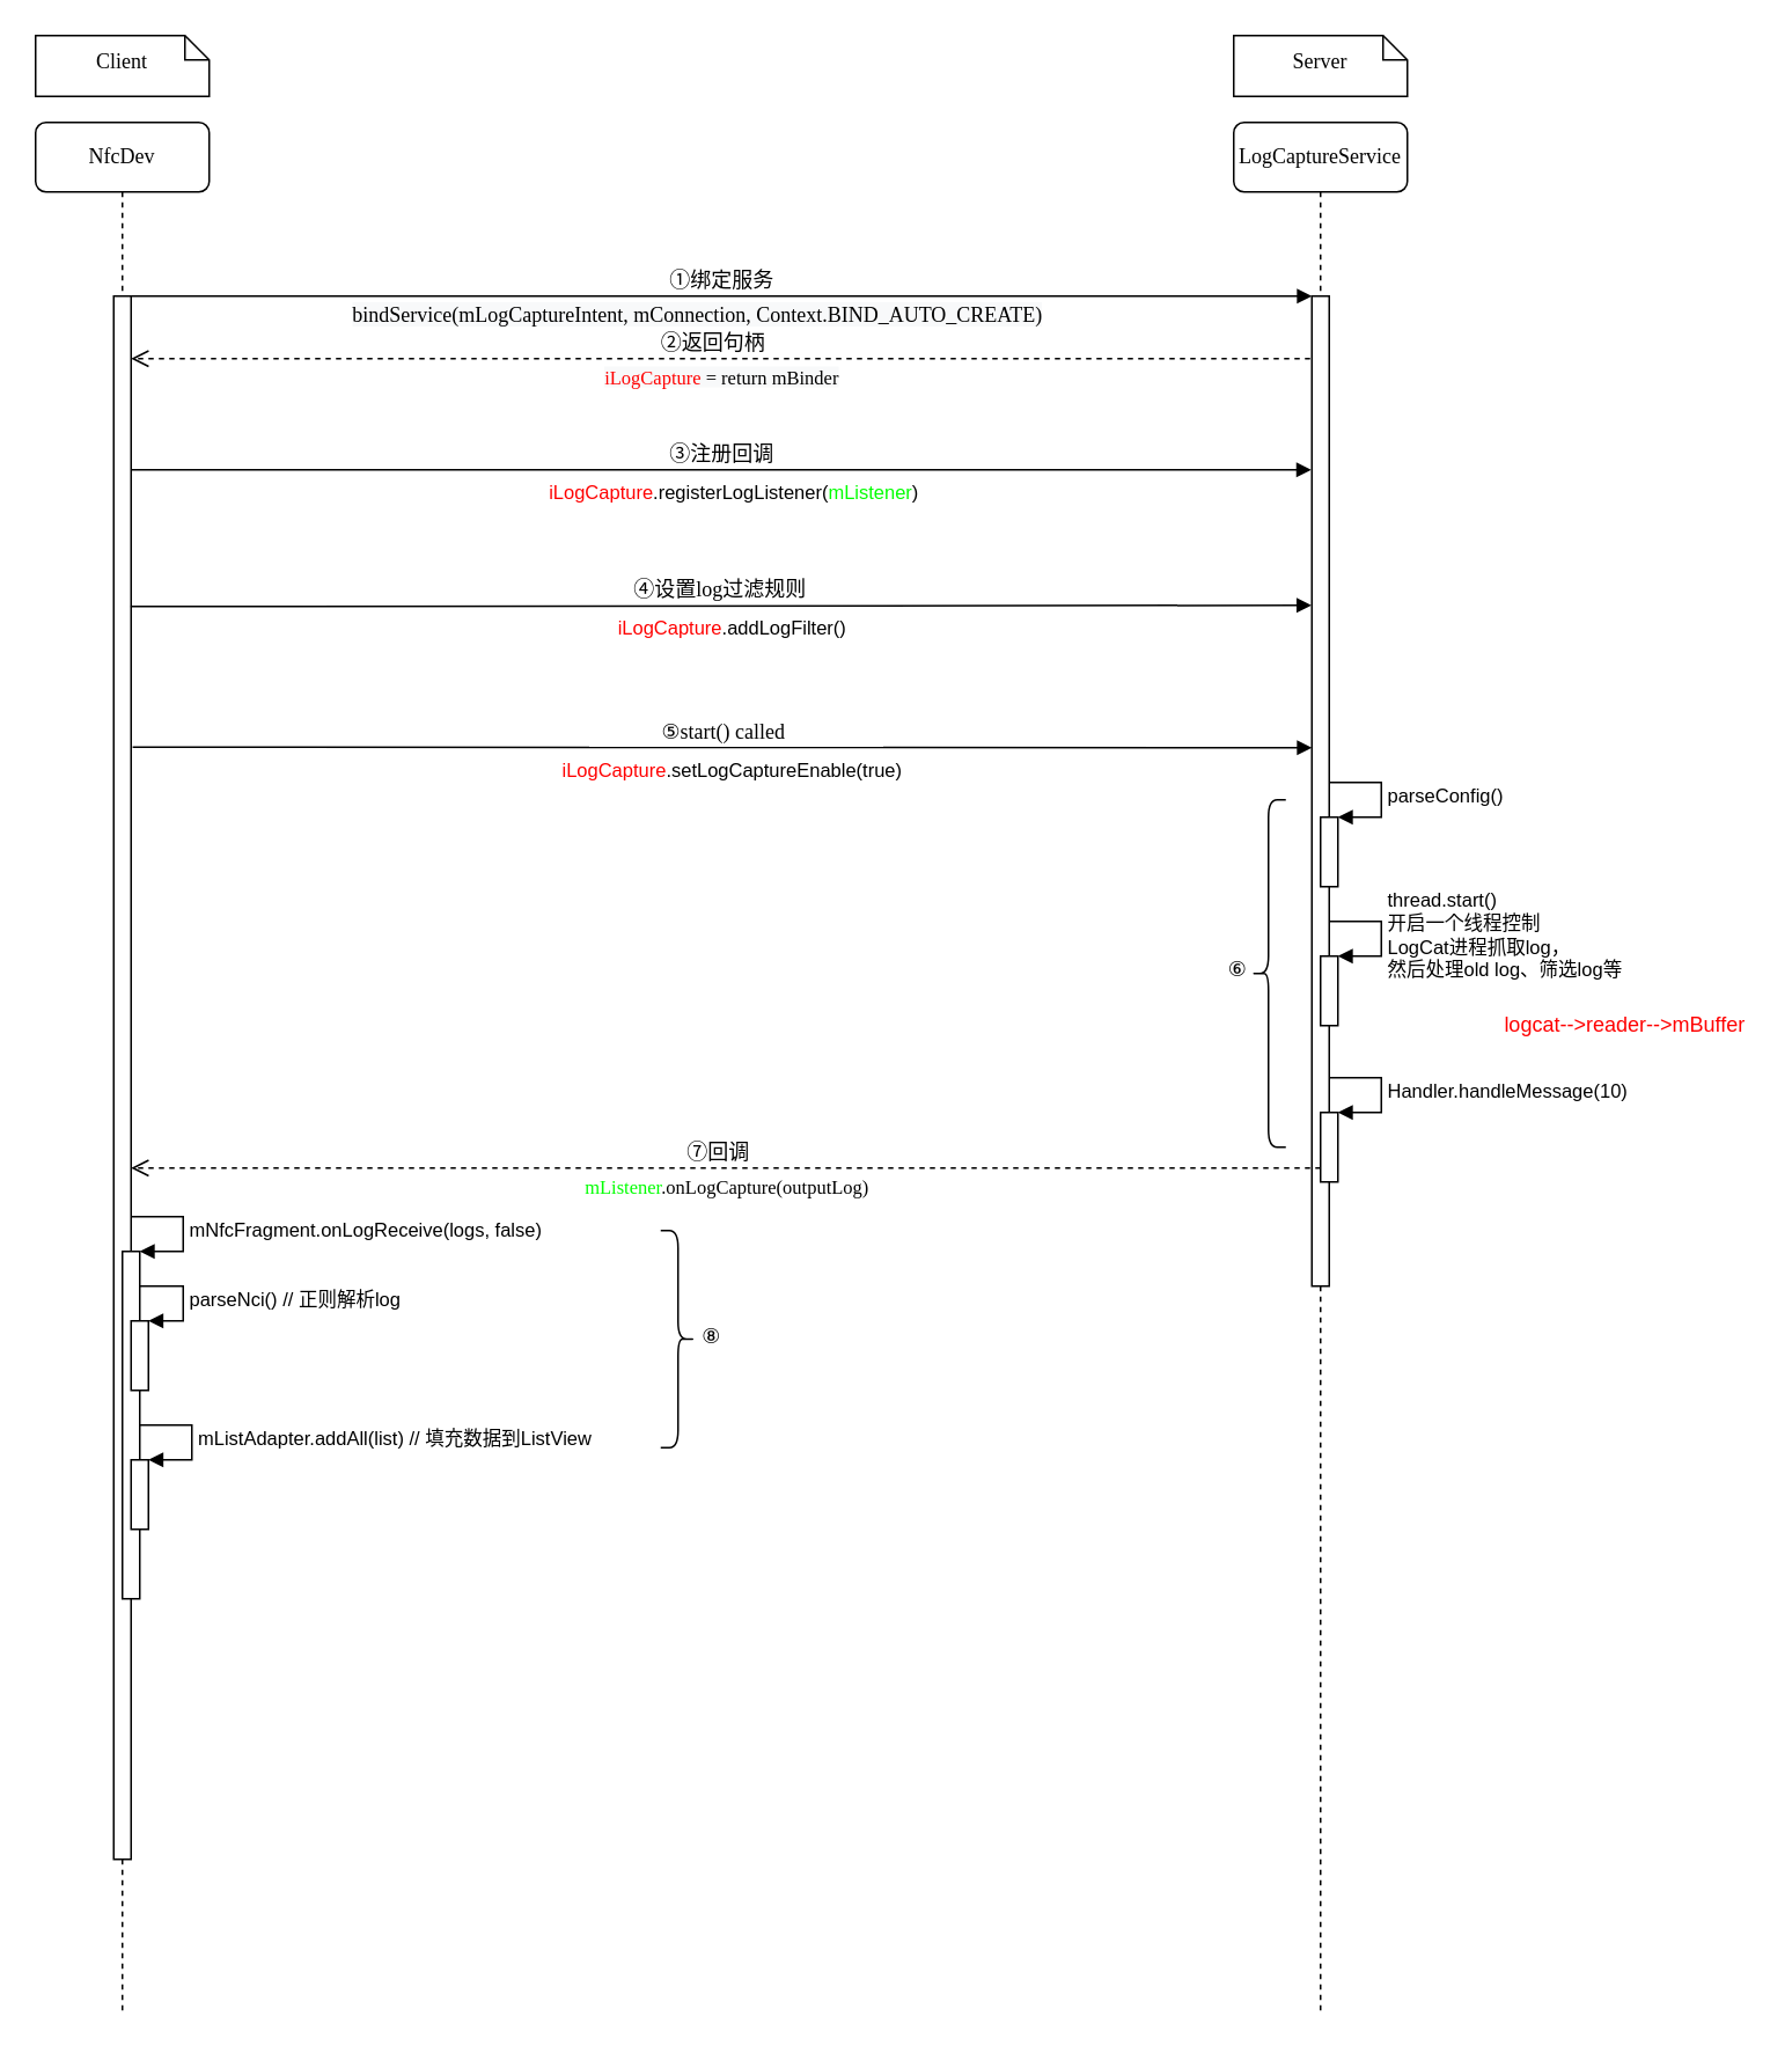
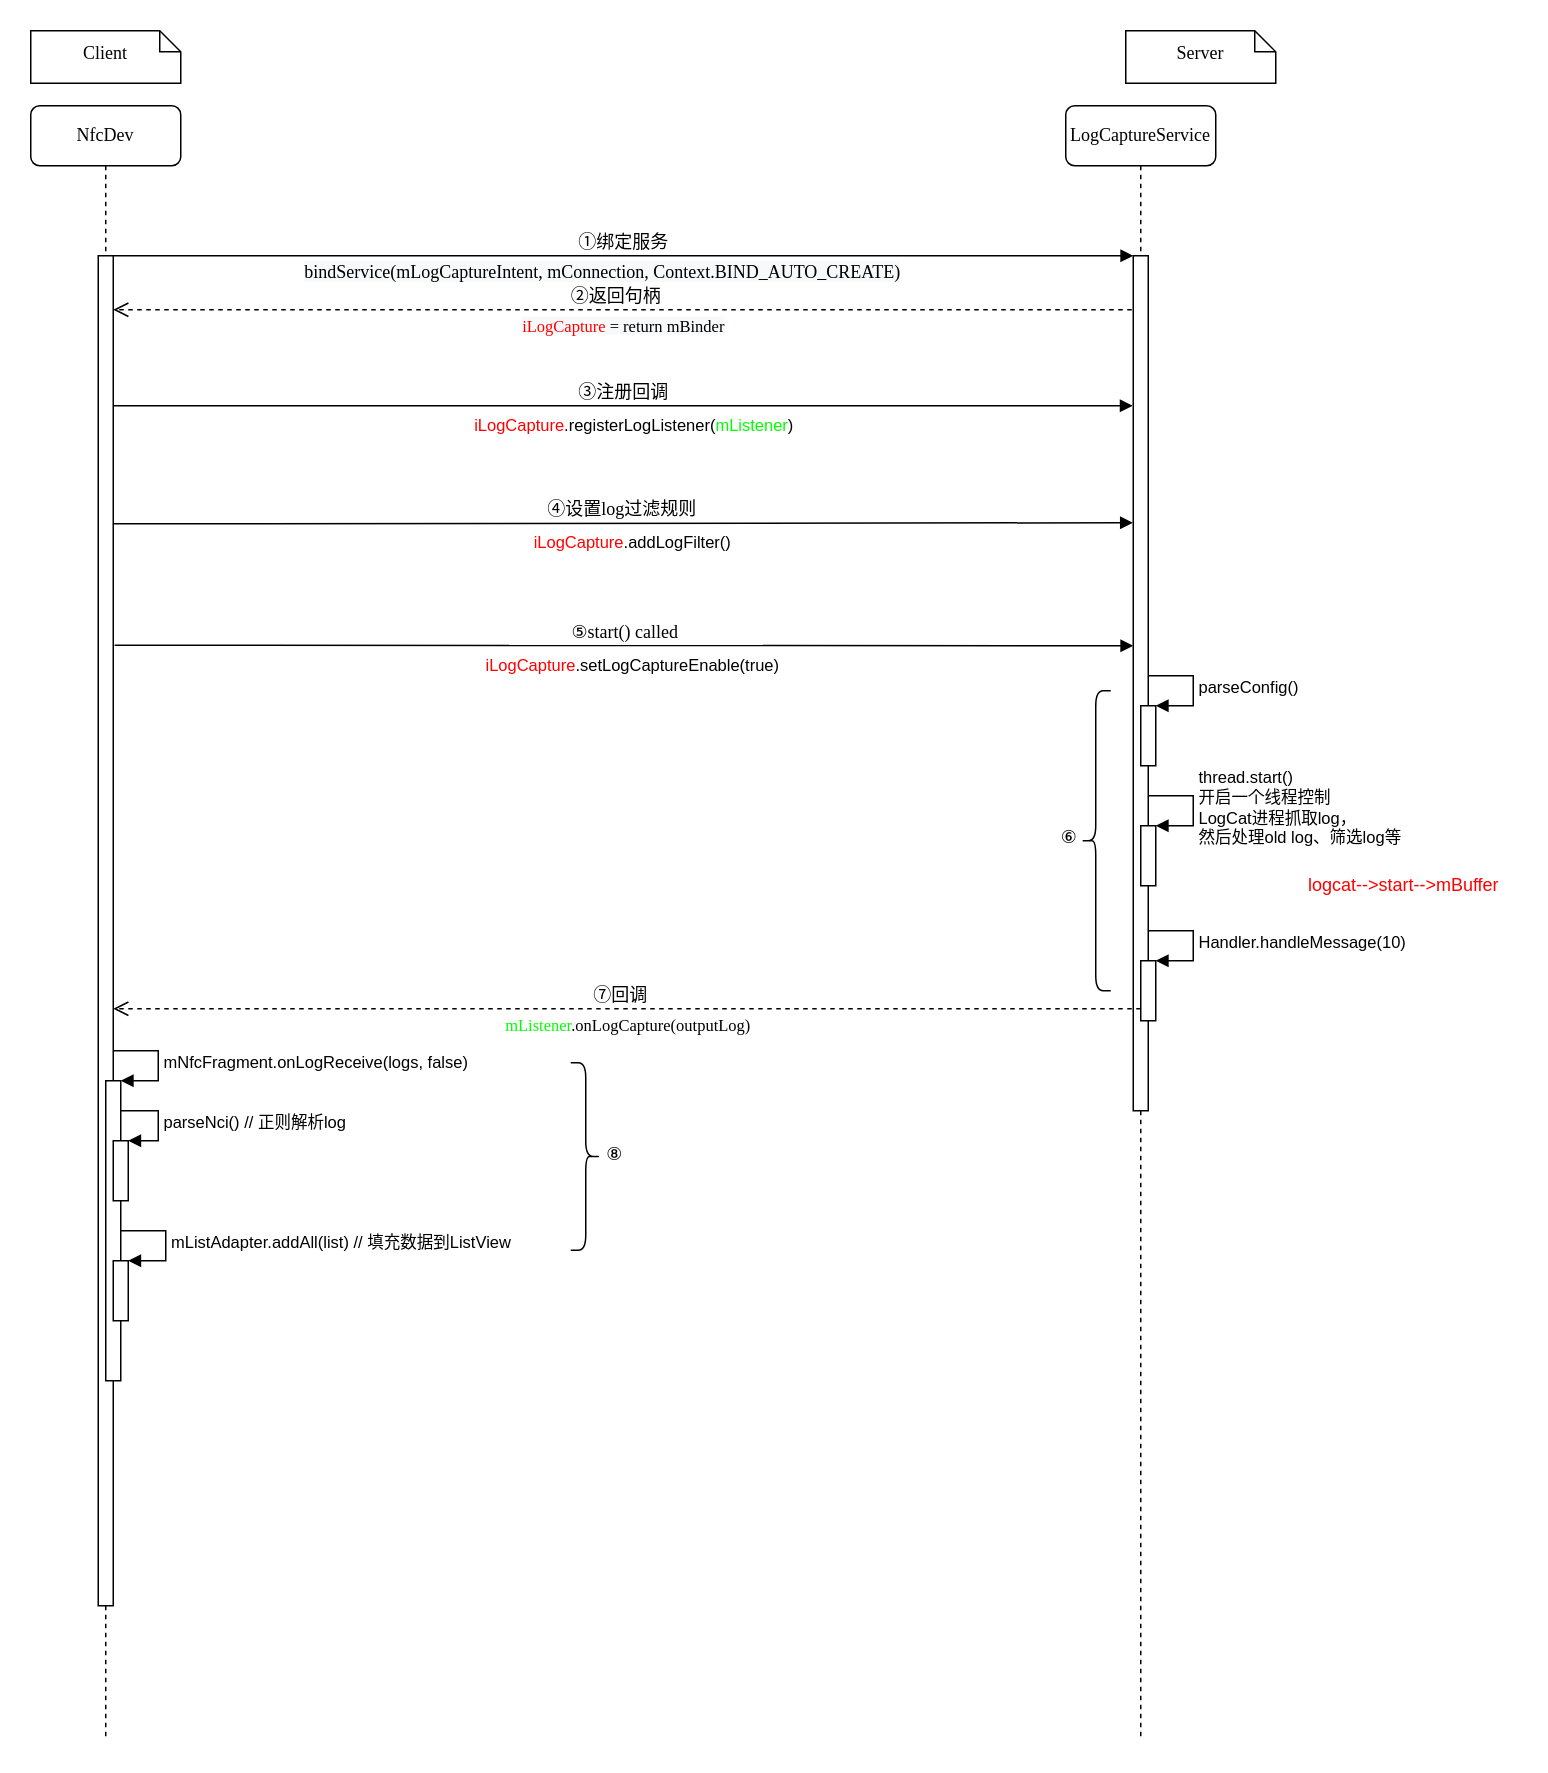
- <mxCell id="25" value="Server" style="shape=note;whiteSpace=wrap;html=1;size=14;verticalAlign=middle;align=center;spacingTop=-6;rounded=0;shadow=0;comic=0;labelBackgroundColor=none;strokeWidth=1;fontFamily=Verdana;fontSize=12" parent="1" vertex="1"><mxGeometry x="710" y="20" width="100" height="35" as="geometry" /></mxCell>
+ <mxCell id="25" value="Server" style="shape=note;whiteSpace=wrap;html=1;size=14;verticalAlign=middle;align=center;spacingTop=-6;rounded=0;shadow=0;comic=0;labelBackgroundColor=none;strokeWidth=1;fontFamily=Verdana;fontSize=12" parent="1" vertex="1"><mxGeometry x="750" y="20" width="100" height="35" as="geometry" /></mxCell>
- <mxCell id="34" value="&lt;font color=&quot;#ff0000&quot;&gt;logcat--&amp;gt;reader--&amp;gt;mBuffer&lt;/font&gt;" style="text;html=1;resizable=0;autosize=1;align=center;verticalAlign=middle;points=[];fillColor=none;strokeColor=none;rounded=0;" parent="1" vertex="1"><mxGeometry x="860" y="580" width="150" height="20" as="geometry" /></mxCell>
+ <mxCell id="34" value="&lt;font color=&quot;#ff0000&quot;&gt;logcat--&amp;gt;start--&amp;gt;mBuffer&lt;/font&gt;" style="text;html=1;resizable=0;autosize=1;align=center;verticalAlign=middle;points=[];fillColor=none;strokeColor=none;rounded=0;" parent="1" vertex="1"><mxGeometry x="860" y="580" width="150" height="20" as="geometry" /></mxCell>
